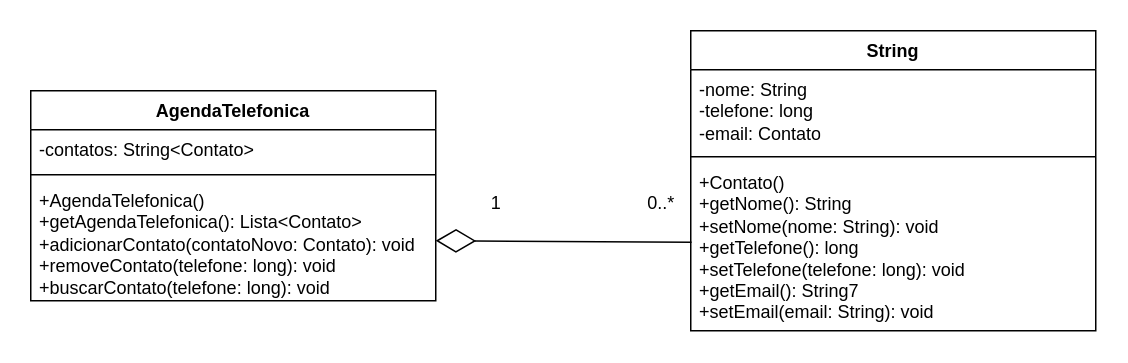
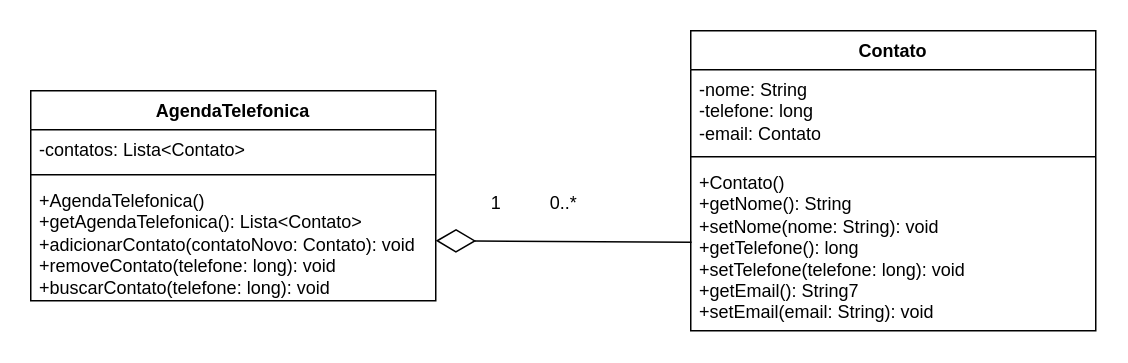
- <mxCell id="6" value="String" style="swimlane;fontStyle=1;align=center;verticalAlign=top;childLayout=stackLayout;horizontal=1;startSize=26;horizontalStack=0;resizeParent=1;resizeParentMax=0;resizeLast=0;collapsible=1;marginBottom=0;whiteSpace=wrap;html=1;" vertex="1" parent="1"><mxGeometry x="460" y="20" width="270" height="200" as="geometry" /></mxCell>
+ <mxCell id="6" value="Contato" style="swimlane;fontStyle=1;align=center;verticalAlign=top;childLayout=stackLayout;horizontal=1;startSize=26;horizontalStack=0;resizeParent=1;resizeParentMax=0;resizeLast=0;collapsible=1;marginBottom=0;whiteSpace=wrap;html=1;" vertex="1" parent="1"><mxGeometry x="460" y="20" width="270" height="200" as="geometry" /></mxCell>
- <mxCell id="3" value="-contatos: String&amp;lt;Contato&amp;gt;&lt;div&gt;&lt;br&gt;&lt;/div&gt;" style="text;strokeColor=none;fillColor=none;align=left;verticalAlign=top;spacingLeft=4;spacingRight=4;overflow=hidden;rotatable=0;points=[[0,0.5],[1,0.5]];portConstraint=eastwest;whiteSpace=wrap;html=1;" vertex="1" parent="2"><mxGeometry y="26" width="270" height="26" as="geometry" /></mxCell>
+ <mxCell id="3" value="-contatos: Lista&amp;lt;Contato&amp;gt;&lt;div&gt;&lt;br&gt;&lt;/div&gt;" style="text;strokeColor=none;fillColor=none;align=left;verticalAlign=top;spacingLeft=4;spacingRight=4;overflow=hidden;rotatable=0;points=[[0,0.5],[1,0.5]];portConstraint=eastwest;whiteSpace=wrap;html=1;" vertex="1" parent="2"><mxGeometry y="26" width="270" height="26" as="geometry" /></mxCell>
- <mxCell id="12" value="0..*" style="text;html=1;align=center;verticalAlign=middle;resizable=0;points=[];autosize=1;strokeColor=none;fillColor=none;" vertex="1" parent="1"><mxGeometry x="420" y="120" width="40" height="30" as="geometry" /></mxCell>
+ <mxCell id="12" value="0..*" style="text;html=1;align=center;verticalAlign=middle;resizable=0;points=[];autosize=1;strokeColor=none;fillColor=none;" vertex="1" parent="1"><mxGeometry x="355" y="120" width="40" height="30" as="geometry" /></mxCell>
